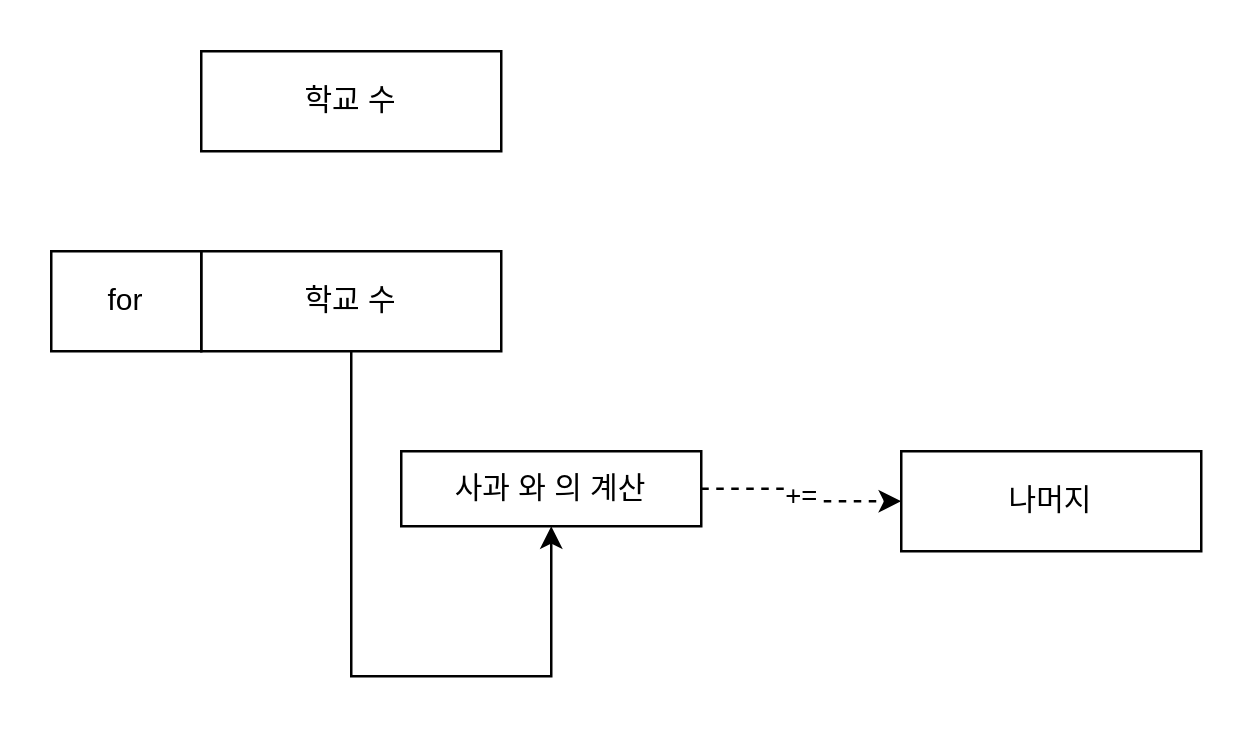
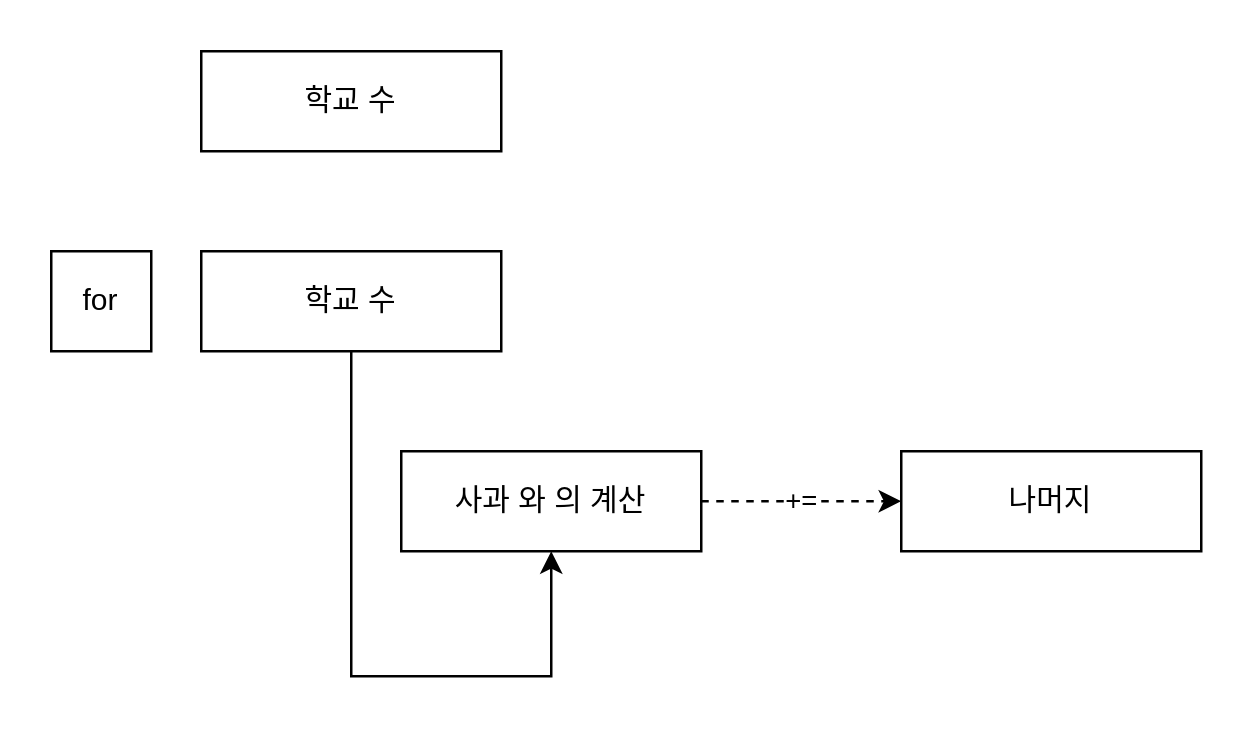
- <mxCell id="5" value="for" style="rounded=0;whiteSpace=wrap;html=1;" vertex="1" parent="1"><mxGeometry x="20" y="100" width="60" height="40" as="geometry" /></mxCell>
+ <mxCell id="5" value="for" style="rounded=0;whiteSpace=wrap;html=1;" vertex="1" parent="1"><mxGeometry x="20" y="100" width="40" height="40" as="geometry" /></mxCell>
- <mxCell id="7" value="사과 와 의 계산" style="rounded=0;whiteSpace=wrap;html=1;" vertex="1" parent="1"><mxGeometry x="160" y="180" width="120" height="30" as="geometry" /></mxCell>
+ <mxCell id="7" value="사과 와 의 계산" style="rounded=0;whiteSpace=wrap;html=1;" vertex="1" parent="1"><mxGeometry x="160" y="180" width="120" height="40" as="geometry" /></mxCell>
